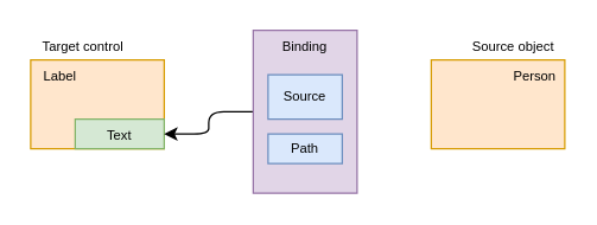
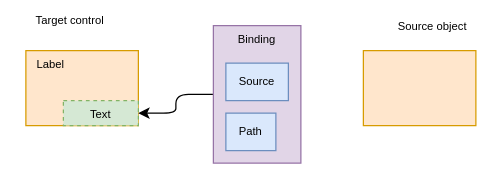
- <mxCell id="9" value="&lt;font style=&quot;font-size: 9px&quot;&gt;Target control&lt;/font&gt;" style="text;html=1;align=center;verticalAlign=middle;resizable=0;points=[];autosize=1;strokeColor=none;fillColor=none;" vertex="1" parent="1"><mxGeometry x="20" width="70" height="20" as="geometry" y="20" /></mxCell>
+ <mxCell id="9" value="&lt;font style=&quot;font-size: 9px&quot;&gt;Target control&lt;/font&gt;" style="text;html=1;align=center;verticalAlign=middle;resizable=0;points=[];autosize=1;strokeColor=none;fillColor=none;" vertex="1" parent="1"><mxGeometry x="20" y="5" width="70" height="20" as="geometry" /></mxCell>
- <mxCell id="10" value="&lt;font style=&quot;font-size: 9px&quot;&gt;Source object&lt;/font&gt;" style="text;html=1;align=center;verticalAlign=middle;resizable=0;points=[];autosize=1;strokeColor=none;fillColor=none;" vertex="1" parent="1"><mxGeometry x="310" width="70" height="20" as="geometry" y="20" /></mxCell>
+ <mxCell id="10" value="&lt;font style=&quot;font-size: 9px&quot;&gt;Source object&lt;/font&gt;" style="text;html=1;align=center;verticalAlign=middle;resizable=0;points=[];autosize=1;strokeColor=none;fillColor=none;" vertex="1" parent="1"><mxGeometry x="310" y="10" width="70" height="20" as="geometry" /></mxCell>
- <mxCell id="6" value="&lt;font style=&quot;font-size: 9px&quot;&gt;Person&lt;/font&gt;" style="text;html=1;strokeColor=none;fillColor=none;align=center;verticalAlign=middle;whiteSpace=wrap;rounded=0;" vertex="1" parent="1"><mxGeometry x="340" y="40" width="40" height="20" as="geometry" /></mxCell>
- <mxCell id="3" value="&lt;font style=&quot;font-size: 9px&quot;&gt;Text&lt;/font&gt;" style="rounded=0;whiteSpace=wrap;html=1;strokeColor=#82b366;fillColor=#d5e8d4;" vertex="1" parent="1"><mxGeometry x="50" y="80" width="60" height="20" as="geometry" /></mxCell>
+ <mxCell id="3" value="&lt;font style=&quot;font-size: 9px&quot;&gt;Text&lt;/font&gt;" style="rounded=0;whiteSpace=wrap;html=1;strokeColor=#82b366;fillColor=#d5e8d4;dashed=1;" vertex="1" parent="1"><mxGeometry x="50" y="80" width="60" height="20" as="geometry" /></mxCell>
- <mxCell id="13" value="Path" style="rounded=0;whiteSpace=wrap;html=1;fontSize=9;strokeColor=#6c8ebf;fillColor=#dae8fc;" vertex="1" parent="1"><mxGeometry x="180" y="90" width="50" height="20" as="geometry" /></mxCell>
+ <mxCell id="13" value="Path" style="rounded=0;whiteSpace=wrap;html=1;fontSize=9;strokeColor=#6c8ebf;fillColor=#dae8fc;" vertex="1" parent="1"><mxGeometry x="180" y="90" width="40" height="30" as="geometry" /></mxCell>
